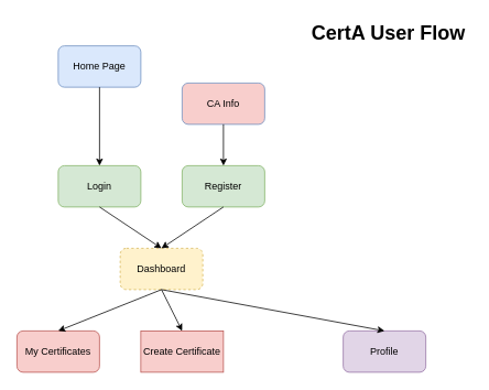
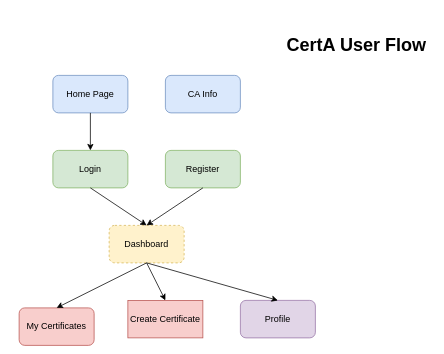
- <mxCell id="2" value="CertA User Flow" style="text;html=1;strokeColor=none;fillColor=none;align=center;verticalAlign=middle;whiteSpace=wrap;rounded=0;fontSize=24;fontStyle=1;" vertex="1" parent="1"><mxGeometry x="370" y="20" width="200" height="40" as="geometry" /></mxCell>
+ <mxCell id="2" value="CertA User Flow" style="text;html=1;strokeColor=none;fillColor=none;align=center;verticalAlign=middle;whiteSpace=wrap;rounded=0;fontSize=24;fontStyle=1;" vertex="1" parent="1"><mxGeometry x="375" y="40" width="200" height="40" as="geometry" /></mxCell>
- <mxCell id="3" value="Home Page" style="rounded=1;whiteSpace=wrap;html=1;fillColor=#dae8fc;strokeColor=#6c8ebf;" vertex="1" parent="1"><mxGeometry x="70" y="55" width="100" height="50" as="geometry" /></mxCell>
+ <mxCell id="3" value="Home Page" style="rounded=1;whiteSpace=wrap;html=1;fillColor=#dae8fc;strokeColor=#6c8ebf;" vertex="1" parent="1"><mxGeometry x="70" y="100" width="100" height="50" as="geometry" /></mxCell>
- <mxCell id="4" value="CA Info" style="rounded=1;whiteSpace=wrap;html=1;fillColor=#f8cecc;strokeColor=#6c8ebf;" vertex="1" parent="1"><mxGeometry x="220" y="100" width="100" height="50" as="geometry" /></mxCell>
+ <mxCell id="4" value="CA Info" style="rounded=1;whiteSpace=wrap;html=1;fillColor=#dae8fc;strokeColor=#6c8ebf;" vertex="1" parent="1"><mxGeometry x="220" y="100" width="100" height="50" as="geometry" /></mxCell>
- <mxCell id="12" value="" style="endArrow=classic;html=1;rounded=0;exitX=0.5;exitY=1;exitDx=0;exitDy=0;entryX=0.5;entryY=0;entryDx=0;entryDy=0;" edge="1" parent="1" source="4" target="6"><mxGeometry width="50" height="50" relative="1" as="geometry"><mxPoint x="270" y="160" as="sourcePoint" /><mxPoint x="270" y="190" as="targetPoint" /></mxGeometry></mxCell>
- <mxCell id="8" value="My Certificates" style="rounded=1;whiteSpace=wrap;html=1;fillColor=#f8cecc;strokeColor=#b85450;" vertex="1" parent="1"><mxGeometry x="20" y="400" width="100" height="50" as="geometry" /></mxCell>
+ <mxCell id="8" value="My Certificates" style="rounded=1;whiteSpace=wrap;html=1;fillColor=#f8cecc;strokeColor=#b85450;" vertex="1" parent="1"><mxGeometry x="25" y="410" width="100" height="50" as="geometry" /></mxCell>
- <mxCell id="10" value="Profile" style="rounded=1;whiteSpace=wrap;html=1;fillColor=#e1d5e7;strokeColor=#9673a6;" vertex="1" parent="1"><mxGeometry x="415" y="400" width="100" height="50" as="geometry" /></mxCell>
+ <mxCell id="10" value="Profile" style="rounded=1;whiteSpace=wrap;html=1;fillColor=#e1d5e7;strokeColor=#9673a6;" vertex="1" parent="1"><mxGeometry x="320" y="400" width="100" height="50" as="geometry" /></mxCell>
